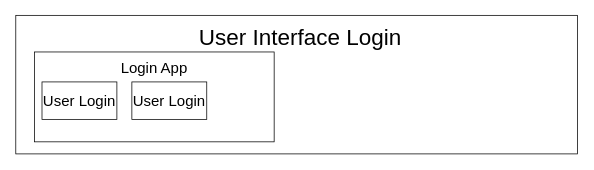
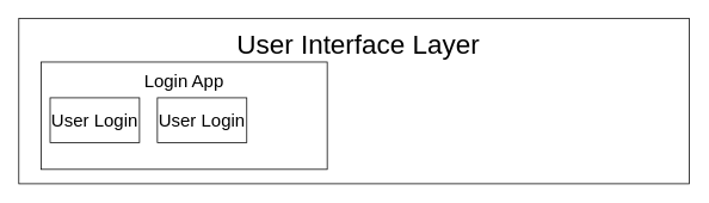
- <mxCell id="4" value="User Interface Login" style="text;html=1;align=center;verticalAlign=middle;whiteSpace=wrap;rounded=0;fontSize=30;" vertex="1" parent="1"><mxGeometry x="240" y="29.25" width="320" height="39.643" as="geometry" /></mxCell>
+ <mxCell id="4" value="User Interface Layer" style="text;html=1;align=center;verticalAlign=middle;whiteSpace=wrap;rounded=0;fontSize=30;" vertex="1" parent="1"><mxGeometry x="240" y="29.25" width="320" height="39.643" as="geometry" /></mxCell>
